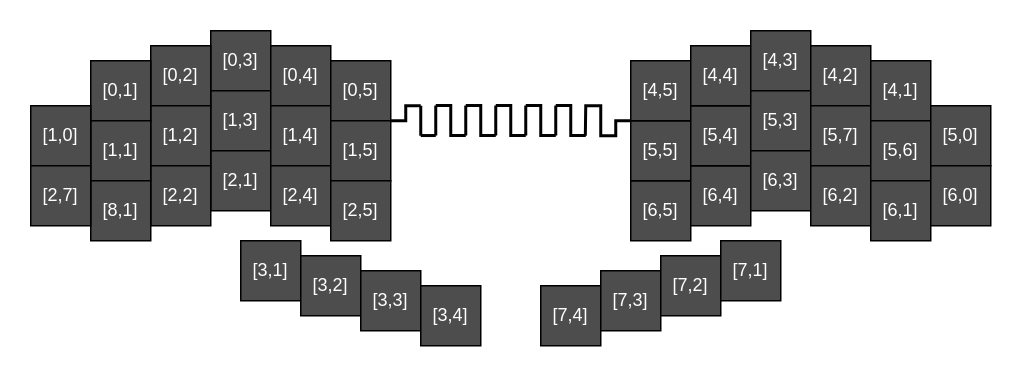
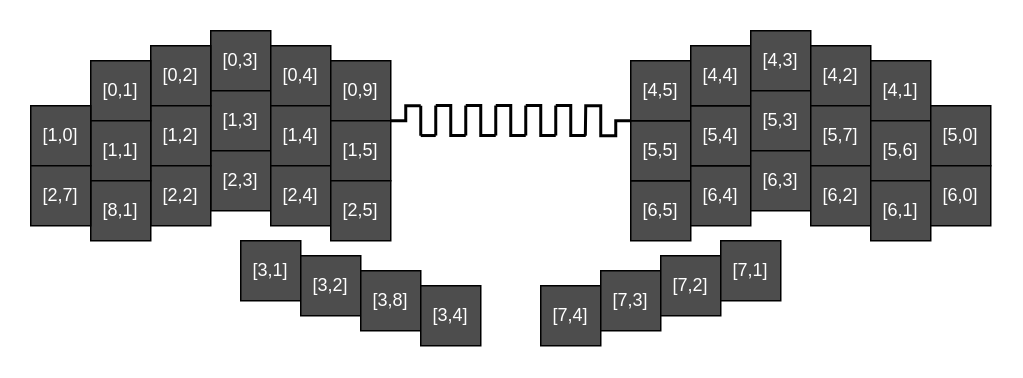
- <mxCell id="11" value="[0,5]" style="rounded=0;whiteSpace=wrap;html=1;fillColor=#4D4D4D;strokeColor=#000000;fontColor=#ffffff;strokeWidth=1;" parent="1" vertex="1"><mxGeometry x="220" y="40" width="40" height="40" as="geometry" /></mxCell>
+ <mxCell id="11" value="[0,9]" style="rounded=0;whiteSpace=wrap;html=1;fillColor=#4D4D4D;strokeColor=#000000;fontColor=#ffffff;strokeWidth=1;" parent="1" vertex="1"><mxGeometry x="220" y="40" width="40" height="40" as="geometry" /></mxCell>
- <mxCell id="4" value="[2,1]" style="rounded=0;whiteSpace=wrap;html=1;fillColor=#4D4D4D;strokeColor=#000000;fontColor=#ffffff;strokeWidth=1;" parent="1" vertex="1"><mxGeometry x="140" y="100" width="40" height="40" as="geometry" /></mxCell>
+ <mxCell id="4" value="[2,3]" style="rounded=0;whiteSpace=wrap;html=1;fillColor=#4D4D4D;strokeColor=#000000;fontColor=#ffffff;strokeWidth=1;" parent="1" vertex="1"><mxGeometry x="140" y="100" width="40" height="40" as="geometry" /></mxCell>
- <mxCell id="22" value="[3,3]" style="rounded=0;whiteSpace=wrap;html=1;fillColor=#4D4D4D;strokeColor=#000000;fontColor=#ffffff;strokeWidth=1;" parent="1" vertex="1"><mxGeometry x="240" y="180" width="40" height="40" as="geometry" /></mxCell>
+ <mxCell id="22" value="[3,8]" style="rounded=0;whiteSpace=wrap;html=1;fillColor=#4D4D4D;strokeColor=#000000;fontColor=#ffffff;strokeWidth=1;" parent="1" vertex="1"><mxGeometry x="240" y="180" width="40" height="40" as="geometry" /></mxCell>
